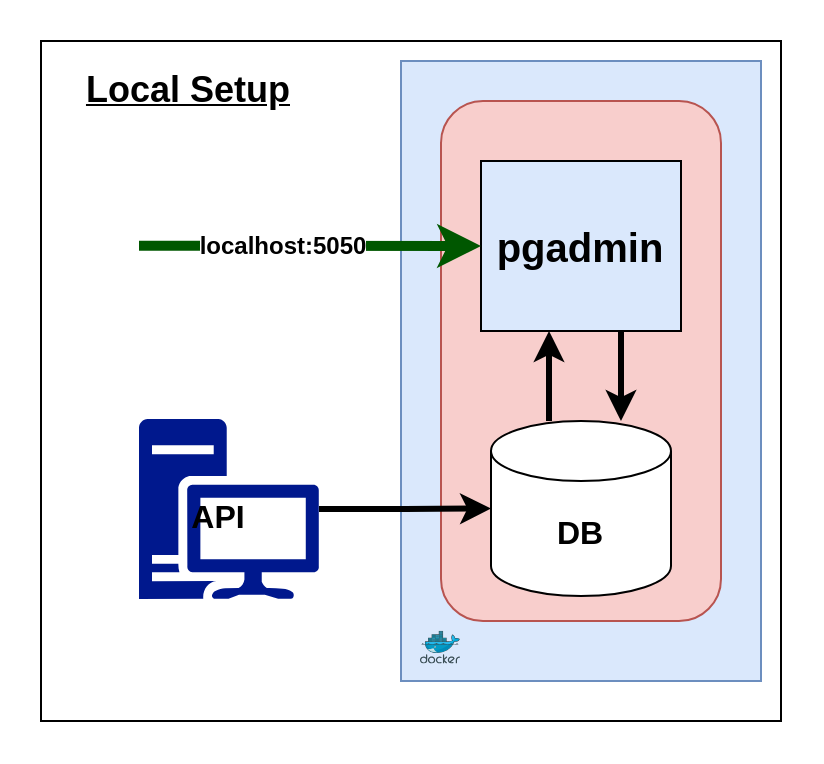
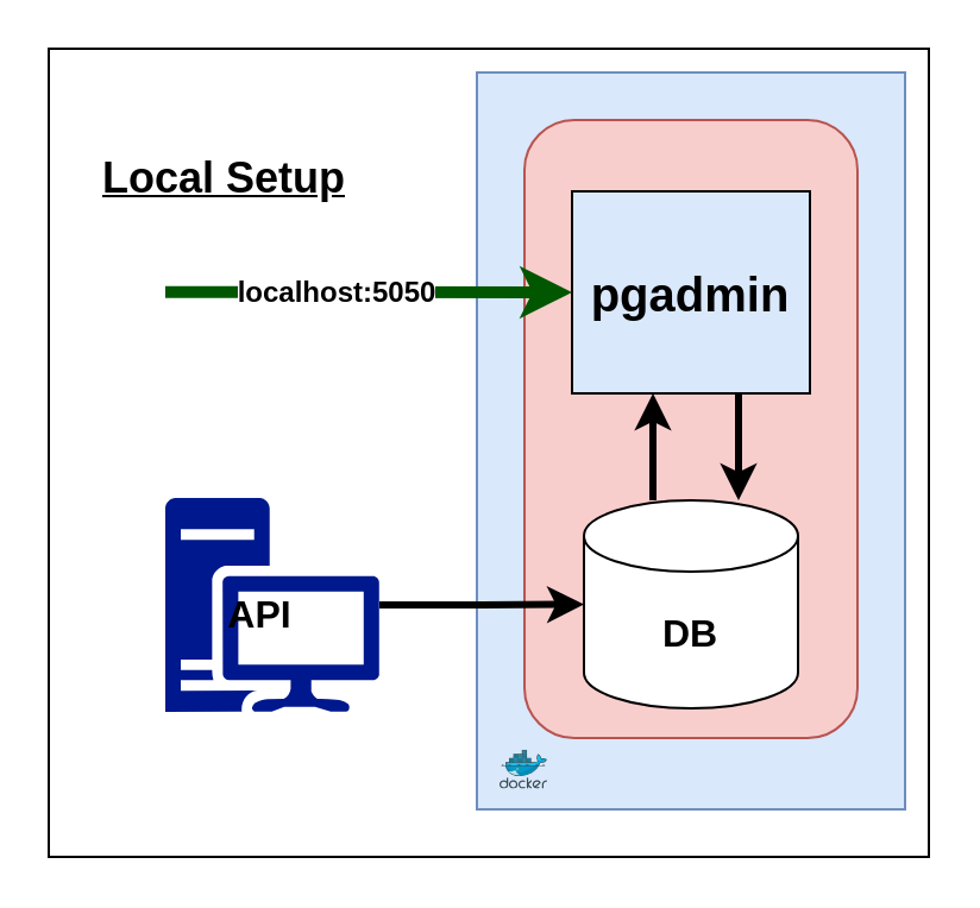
- <mxCell id="9" value="&lt;b&gt;&lt;font style=&quot;font-size: 18px;&quot;&gt;&lt;u&gt;Local Setup&lt;/u&gt;&lt;/font&gt;&lt;/b&gt;" style="text;html=1;strokeColor=none;fillColor=none;align=center;verticalAlign=middle;whiteSpace=wrap;rounded=0;" parent="1" vertex="1"><mxGeometry x="29" y="30" width="130" height="30" as="geometry" /></mxCell>
+ <mxCell id="9" value="&lt;b&gt;&lt;font style=&quot;font-size: 18px;&quot;&gt;&lt;u&gt;Local Setup&lt;/u&gt;&lt;/font&gt;&lt;/b&gt;" style="text;html=1;strokeColor=none;fillColor=none;align=center;verticalAlign=middle;whiteSpace=wrap;rounded=0;" parent="1" vertex="1"><mxGeometry x="29" y="60" width="130" height="30" as="geometry" /></mxCell>
